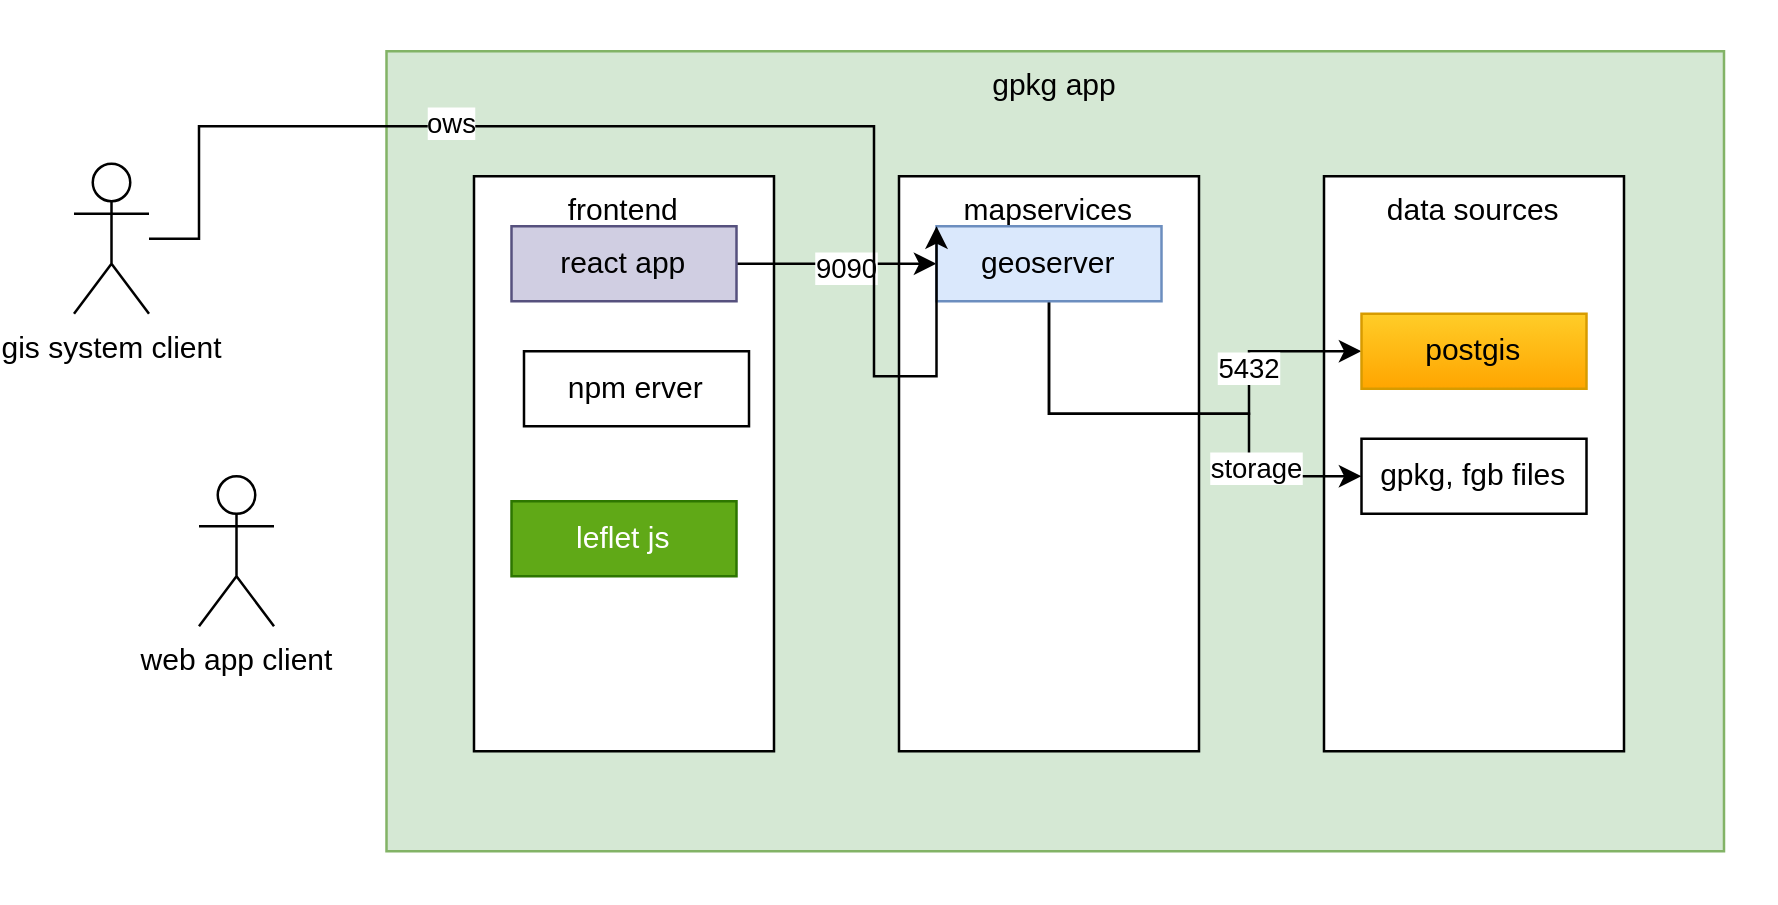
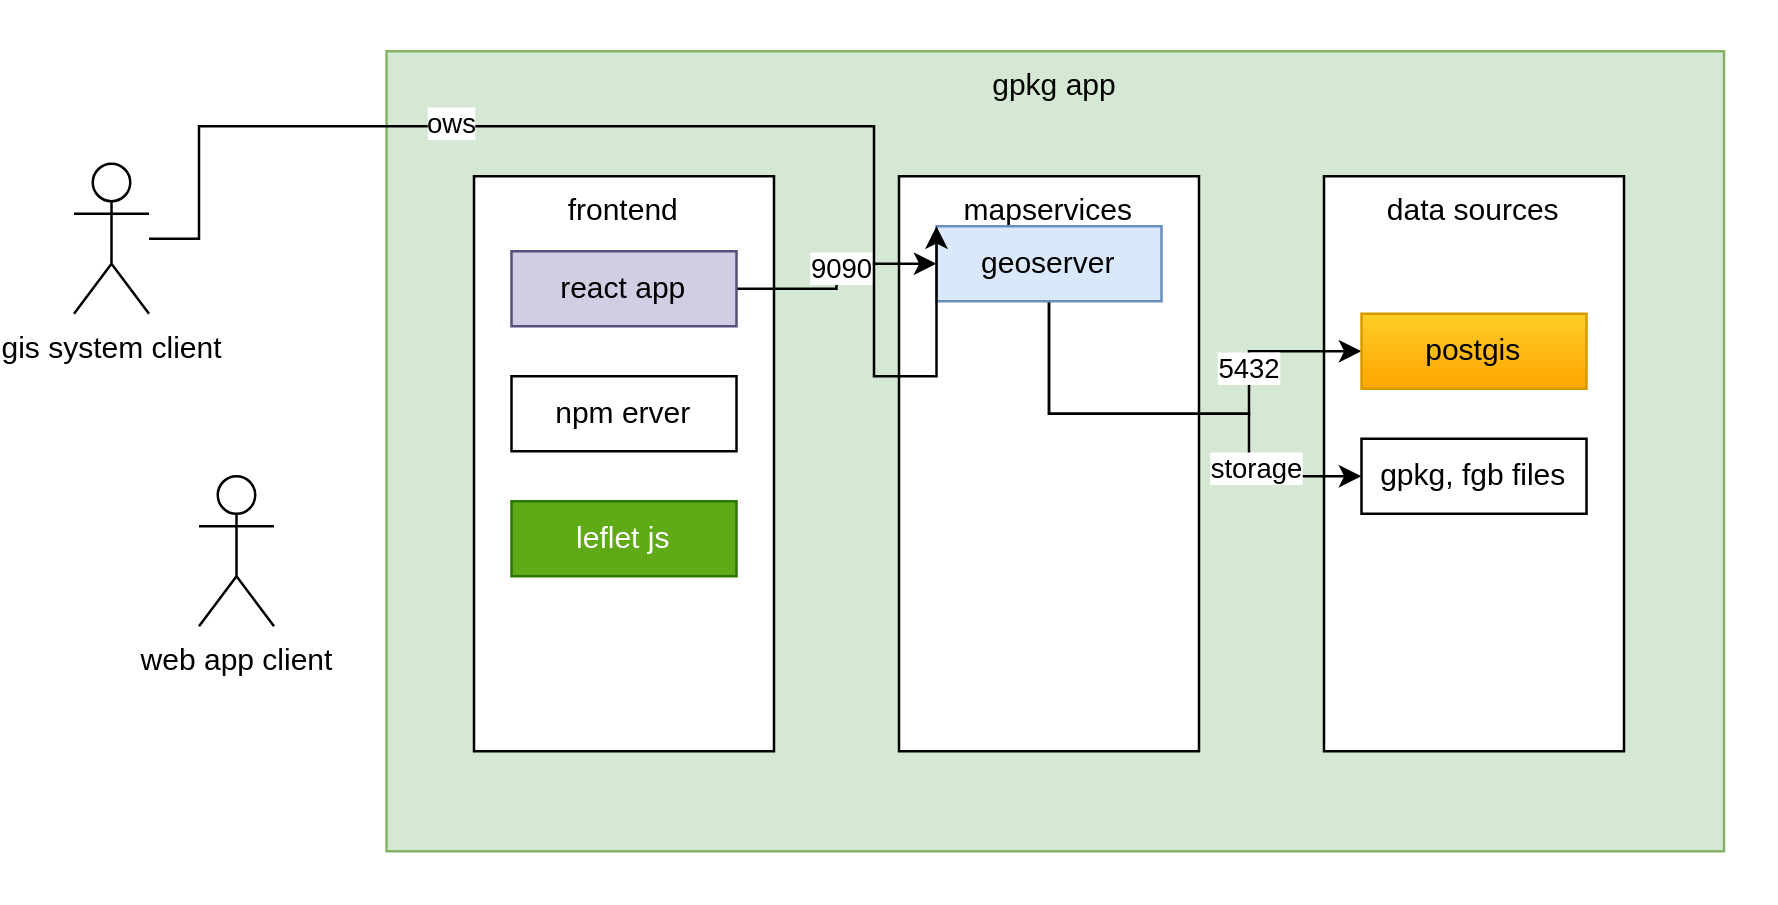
- <mxCell id="8" value="react app" style="rounded=0;whiteSpace=wrap;html=1;fillColor=#d0cee2;strokeColor=#56517e;" vertex="1" parent="1"><mxGeometry x="195" y="90" width="90" height="30" as="geometry" /></mxCell>
+ <mxCell id="8" value="react app" style="rounded=0;whiteSpace=wrap;html=1;fillColor=#d0cee2;strokeColor=#56517e;" vertex="1" parent="1"><mxGeometry x="195" y="100" width="90" height="30" as="geometry" /></mxCell>
- <mxCell id="9" value="npm erver" style="rounded=0;whiteSpace=wrap;html=1;" vertex="1" parent="1"><mxGeometry x="200" y="140" width="90" height="30" as="geometry" /></mxCell>
+ <mxCell id="9" value="npm erver" style="rounded=0;whiteSpace=wrap;html=1;" vertex="1" parent="1"><mxGeometry x="195" y="150" width="90" height="30" as="geometry" /></mxCell>
